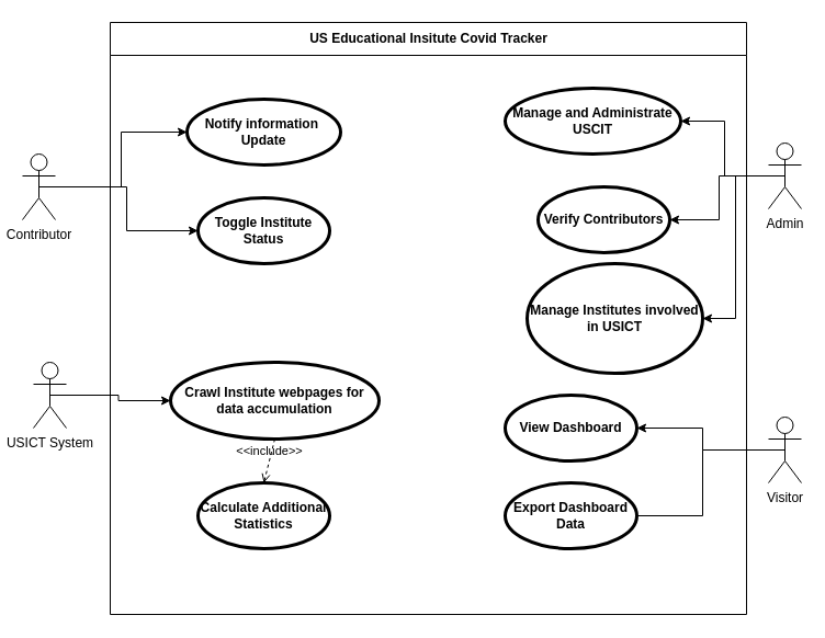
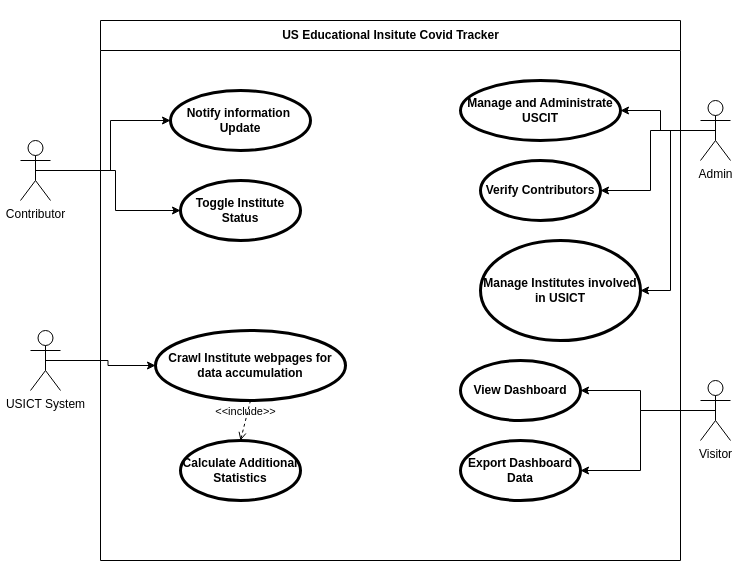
- <mxCell id="19" value="Admin" style="shape=umlActor;html=1;verticalLabelPosition=bottom;verticalAlign=top;align=center;" vertex="1" parent="1"><mxGeometry x="700" y="130" width="30" height="60" as="geometry" /></mxCell>
+ <mxCell id="19" value="Admin" style="shape=umlActor;html=1;verticalLabelPosition=bottom;verticalAlign=top;align=center;" vertex="1" parent="1"><mxGeometry x="700" y="100" width="30" height="60" as="geometry" /></mxCell>
- <mxCell id="6" value="Verify Contributors" style="shape=ellipse;html=1;strokeWidth=3;fontStyle=1;whiteSpace=wrap;align=center;perimeter=ellipsePerimeter;" vertex="1" parent="2"><mxGeometry x="390" y="150" width="120" height="60" as="geometry" /></mxCell>
+ <mxCell id="6" value="Verify Contributors" style="shape=ellipse;html=1;strokeWidth=3;fontStyle=1;whiteSpace=wrap;align=center;perimeter=ellipsePerimeter;" vertex="1" parent="2"><mxGeometry x="380" y="140" width="120" height="60" as="geometry" /></mxCell>
- <mxCell id="21" style="edgeStyle=orthogonalEdgeStyle;rounded=0;orthogonalLoop=1;jettySize=auto;html=1;exitX=0.5;exitY=0.5;exitDx=0;exitDy=0;exitPerimeter=0;entryX=1;entryY=0.5;entryDx=0;entryDy=0;endArrow=none;" edge="1" parent="1" source="22" target="9"><mxGeometry relative="1" as="geometry" /></mxCell>
+ <mxCell id="21" style="edgeStyle=orthogonalEdgeStyle;rounded=0;orthogonalLoop=1;jettySize=auto;html=1;exitX=0.5;exitY=0.5;exitDx=0;exitDy=0;exitPerimeter=0;entryX=1;entryY=0.5;entryDx=0;entryDy=0;" edge="1" parent="1" source="22" target="9"><mxGeometry relative="1" as="geometry" /></mxCell>
